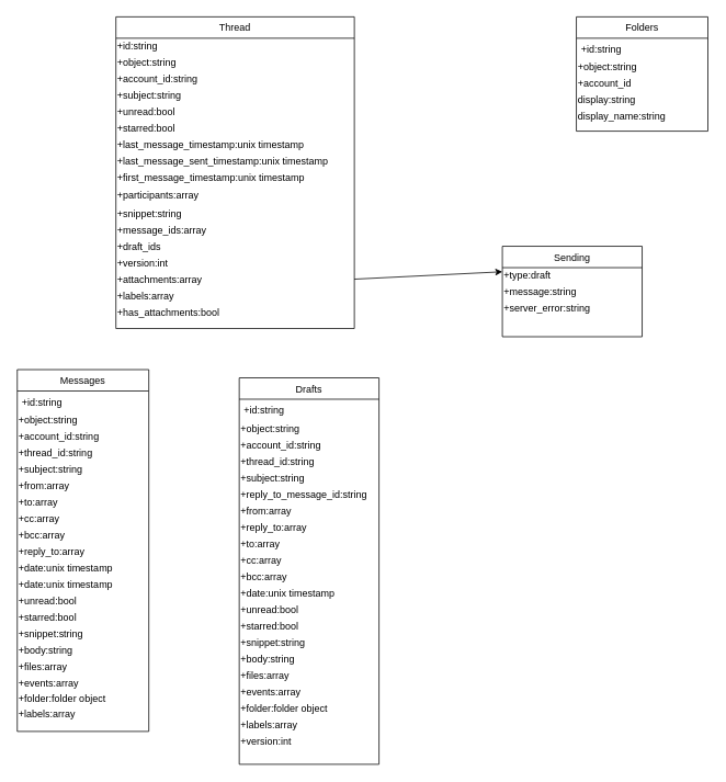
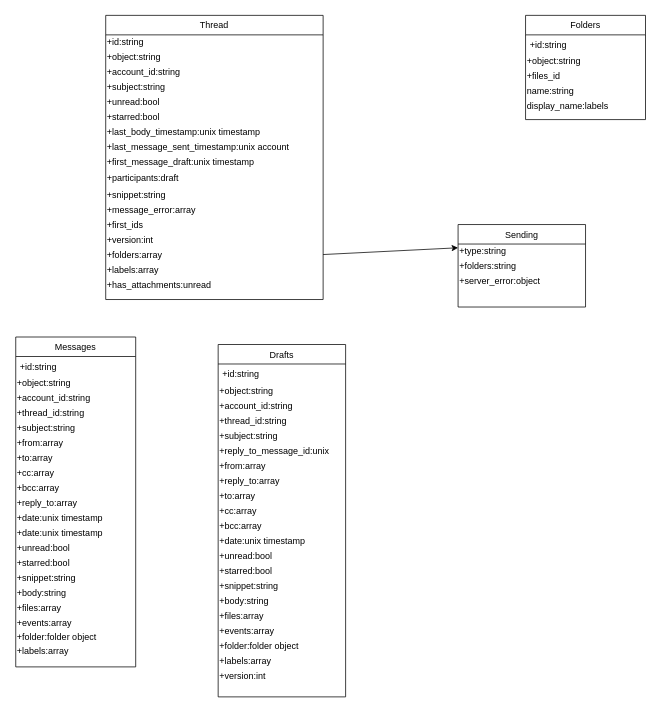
- <mxCell id="66" value="+account_id" style="text;html=1;strokeColor=none;fillColor=none;align=left;verticalAlign=middle;whiteSpace=wrap;rounded=0;" vertex="1" parent="63"><mxGeometry y="72" width="160" height="20" as="geometry" /></mxCell>
+ <mxCell id="66" value="+files_id" style="text;html=1;strokeColor=none;fillColor=none;align=left;verticalAlign=middle;whiteSpace=wrap;rounded=0;" vertex="1" parent="63"><mxGeometry y="72" width="160" height="20" as="geometry" /></mxCell>
- <mxCell id="67" value="display:string" style="text;html=1;strokeColor=none;fillColor=none;align=left;verticalAlign=middle;whiteSpace=wrap;rounded=0;" vertex="1" parent="63"><mxGeometry y="92" width="160" height="20" as="geometry" /></mxCell>
+ <mxCell id="67" value="name:string" style="text;html=1;strokeColor=none;fillColor=none;align=left;verticalAlign=middle;whiteSpace=wrap;rounded=0;" vertex="1" parent="63"><mxGeometry y="92" width="160" height="20" as="geometry" /></mxCell>
- <mxCell id="68" value="display_name:string" style="text;html=1;strokeColor=none;fillColor=none;align=left;verticalAlign=middle;whiteSpace=wrap;rounded=0;" vertex="1" parent="63"><mxGeometry y="112" width="160" height="20" as="geometry" /></mxCell>
+ <mxCell id="68" value="display_name:labels" style="text;html=1;strokeColor=none;fillColor=none;align=left;verticalAlign=middle;whiteSpace=wrap;rounded=0;" vertex="1" parent="63"><mxGeometry y="112" width="160" height="20" as="geometry" /></mxCell>
- <mxCell id="9" value="+last_message_timestamp:unix timestamp" style="text;html=1;strokeColor=none;fillColor=none;align=left;verticalAlign=middle;whiteSpace=wrap;rounded=0;" vertex="1" parent="2"><mxGeometry y="146" width="290" height="20" as="geometry" /></mxCell>
+ <mxCell id="9" value="+last_body_timestamp:unix timestamp" style="text;html=1;strokeColor=none;fillColor=none;align=left;verticalAlign=middle;whiteSpace=wrap;rounded=0;" vertex="1" parent="2"><mxGeometry y="146" width="290" height="20" as="geometry" /></mxCell>
- <mxCell id="10" value="+last_message_sent_timestamp:unix timestamp" style="text;html=1;strokeColor=none;fillColor=none;align=left;verticalAlign=middle;whiteSpace=wrap;rounded=0;" vertex="1" parent="2"><mxGeometry y="166" width="290" height="20" as="geometry" /></mxCell>
+ <mxCell id="10" value="+last_message_sent_timestamp:unix account" style="text;html=1;strokeColor=none;fillColor=none;align=left;verticalAlign=middle;whiteSpace=wrap;rounded=0;" vertex="1" parent="2"><mxGeometry y="166" width="290" height="20" as="geometry" /></mxCell>
- <mxCell id="11" value="+first_message_timestamp:unix timestamp" style="text;html=1;strokeColor=none;fillColor=none;align=left;verticalAlign=middle;whiteSpace=wrap;rounded=0;" vertex="1" parent="2"><mxGeometry y="186" width="290" height="20" as="geometry" /></mxCell>
+ <mxCell id="11" value="+first_message_draft:unix timestamp" style="text;html=1;strokeColor=none;fillColor=none;align=left;verticalAlign=middle;whiteSpace=wrap;rounded=0;" vertex="1" parent="2"><mxGeometry y="186" width="290" height="20" as="geometry" /></mxCell>
- <mxCell id="12" value="+participants:array" style="text;html=1;strokeColor=none;fillColor=none;align=left;verticalAlign=middle;whiteSpace=wrap;rounded=0;" vertex="1" parent="2"><mxGeometry y="206" width="290" height="24" as="geometry" /></mxCell>
+ <mxCell id="12" value="+participants:draft" style="text;html=1;strokeColor=none;fillColor=none;align=left;verticalAlign=middle;whiteSpace=wrap;rounded=0;" vertex="1" parent="2"><mxGeometry y="206" width="290" height="24" as="geometry" /></mxCell>
- <mxCell id="14" value="+message_ids:array" style="text;html=1;strokeColor=none;fillColor=none;align=left;verticalAlign=middle;whiteSpace=wrap;rounded=0;" vertex="1" parent="2"><mxGeometry y="250" width="290" height="20" as="geometry" /></mxCell>
+ <mxCell id="14" value="+message_error:array" style="text;html=1;strokeColor=none;fillColor=none;align=left;verticalAlign=middle;whiteSpace=wrap;rounded=0;" vertex="1" parent="2"><mxGeometry y="250" width="290" height="20" as="geometry" /></mxCell>
- <mxCell id="15" value="+draft_ids" style="text;html=1;strokeColor=none;fillColor=none;align=left;verticalAlign=middle;whiteSpace=wrap;rounded=0;" vertex="1" parent="2"><mxGeometry y="270" width="290" height="20" as="geometry" /></mxCell>
+ <mxCell id="15" value="+first_ids" style="text;html=1;strokeColor=none;fillColor=none;align=left;verticalAlign=middle;whiteSpace=wrap;rounded=0;" vertex="1" parent="2"><mxGeometry y="270" width="290" height="20" as="geometry" /></mxCell>
- <mxCell id="70" value="+type:draft" style="text;html=1;strokeColor=none;fillColor=none;align=left;verticalAlign=middle;whiteSpace=wrap;rounded=0;" vertex="1" parent="69"><mxGeometry y="26" width="170" height="20" as="geometry" /></mxCell>
+ <mxCell id="70" value="+type:string" style="text;html=1;strokeColor=none;fillColor=none;align=left;verticalAlign=middle;whiteSpace=wrap;rounded=0;" vertex="1" parent="69"><mxGeometry y="26" width="170" height="20" as="geometry" /></mxCell>
- <mxCell id="17" value="+attachments:array" style="text;html=1;strokeColor=none;fillColor=none;align=left;verticalAlign=middle;whiteSpace=wrap;rounded=0;" vertex="1" parent="2"><mxGeometry y="310" width="290" height="20" as="geometry" /></mxCell>
+ <mxCell id="17" value="+folders:array" style="text;html=1;strokeColor=none;fillColor=none;align=left;verticalAlign=middle;whiteSpace=wrap;rounded=0;" vertex="1" parent="2"><mxGeometry y="310" width="290" height="20" as="geometry" /></mxCell>
- <mxCell id="71" value="+message:string" style="text;html=1;strokeColor=none;fillColor=none;align=left;verticalAlign=middle;whiteSpace=wrap;rounded=0;" vertex="1" parent="69"><mxGeometry y="46" width="170" height="20" as="geometry" /></mxCell>
+ <mxCell id="71" value="+folders:string" style="text;html=1;strokeColor=none;fillColor=none;align=left;verticalAlign=middle;whiteSpace=wrap;rounded=0;" vertex="1" parent="69"><mxGeometry y="46" width="170" height="20" as="geometry" /></mxCell>
- <mxCell id="72" value="+server_error:string" style="text;html=1;strokeColor=none;fillColor=none;align=left;verticalAlign=middle;whiteSpace=wrap;rounded=0;" vertex="1" parent="69"><mxGeometry y="66" width="170" height="20" as="geometry" /></mxCell>
+ <mxCell id="72" value="+server_error:object" style="text;html=1;strokeColor=none;fillColor=none;align=left;verticalAlign=middle;whiteSpace=wrap;rounded=0;" vertex="1" parent="69"><mxGeometry y="66" width="170" height="20" as="geometry" /></mxCell>
- <mxCell id="19" value="+has_attachments:bool" style="text;html=1;strokeColor=none;fillColor=none;align=left;verticalAlign=middle;whiteSpace=wrap;rounded=0;" vertex="1" parent="2"><mxGeometry y="350" width="290" height="20" as="geometry" /></mxCell>
+ <mxCell id="19" value="+has_attachments:unread" style="text;html=1;strokeColor=none;fillColor=none;align=left;verticalAlign=middle;whiteSpace=wrap;rounded=0;" vertex="1" parent="2"><mxGeometry y="350" width="290" height="20" as="geometry" /></mxCell>
- <mxCell id="47" value="+reply_to_message_id:string" style="text;html=1;strokeColor=none;fillColor=none;align=left;verticalAlign=middle;whiteSpace=wrap;rounded=0;" vertex="1" parent="41"><mxGeometry y="132" width="170" height="20" as="geometry" /></mxCell>
+ <mxCell id="47" value="+reply_to_message_id:unix" style="text;html=1;strokeColor=none;fillColor=none;align=left;verticalAlign=middle;whiteSpace=wrap;rounded=0;" vertex="1" parent="41"><mxGeometry y="132" width="170" height="20" as="geometry" /></mxCell>
